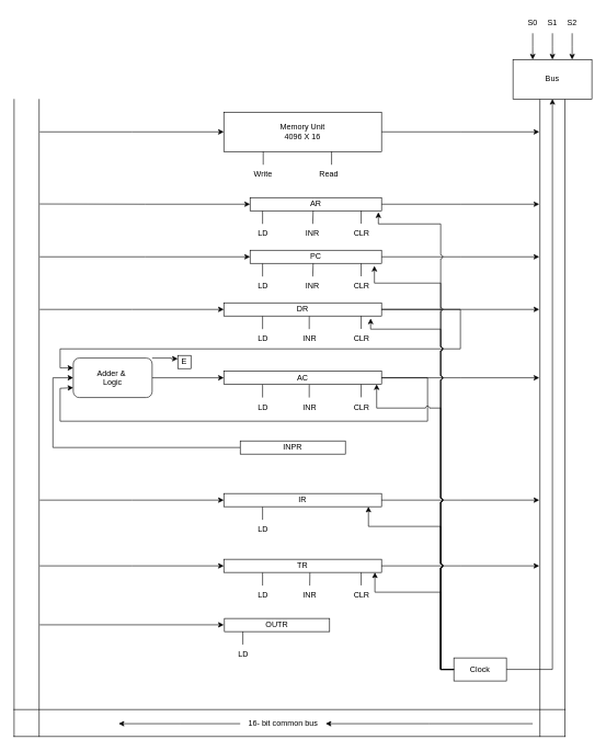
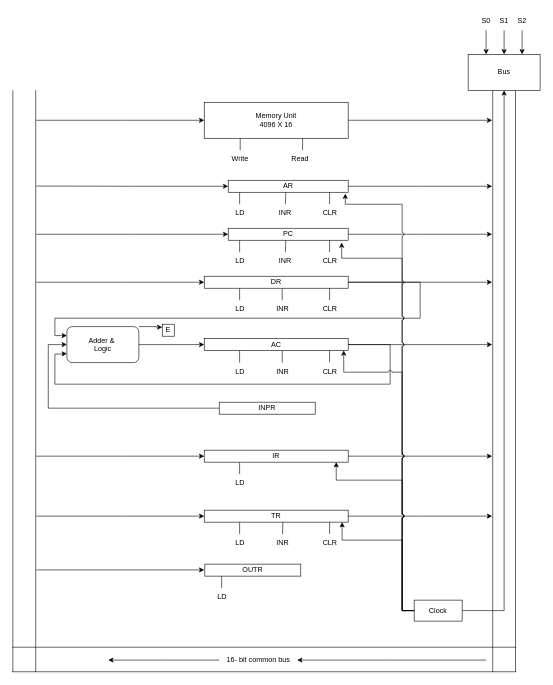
- <mxCell id="87" style="edgeStyle=orthogonalEdgeStyle;rounded=0;orthogonalLoop=1;jettySize=auto;html=1;entryX=0.931;entryY=1.192;entryDx=0;entryDy=0;entryPerimeter=0;jumpStyle=arc;" edge="1" parent="1" source="84" target="38"><mxGeometry relative="1" as="geometry"><Array as="points"><mxPoint x="670" y="1018" /><mxPoint x="670" y="500" /><mxPoint x="563" y="500" /></Array></mxGeometry></mxCell>
